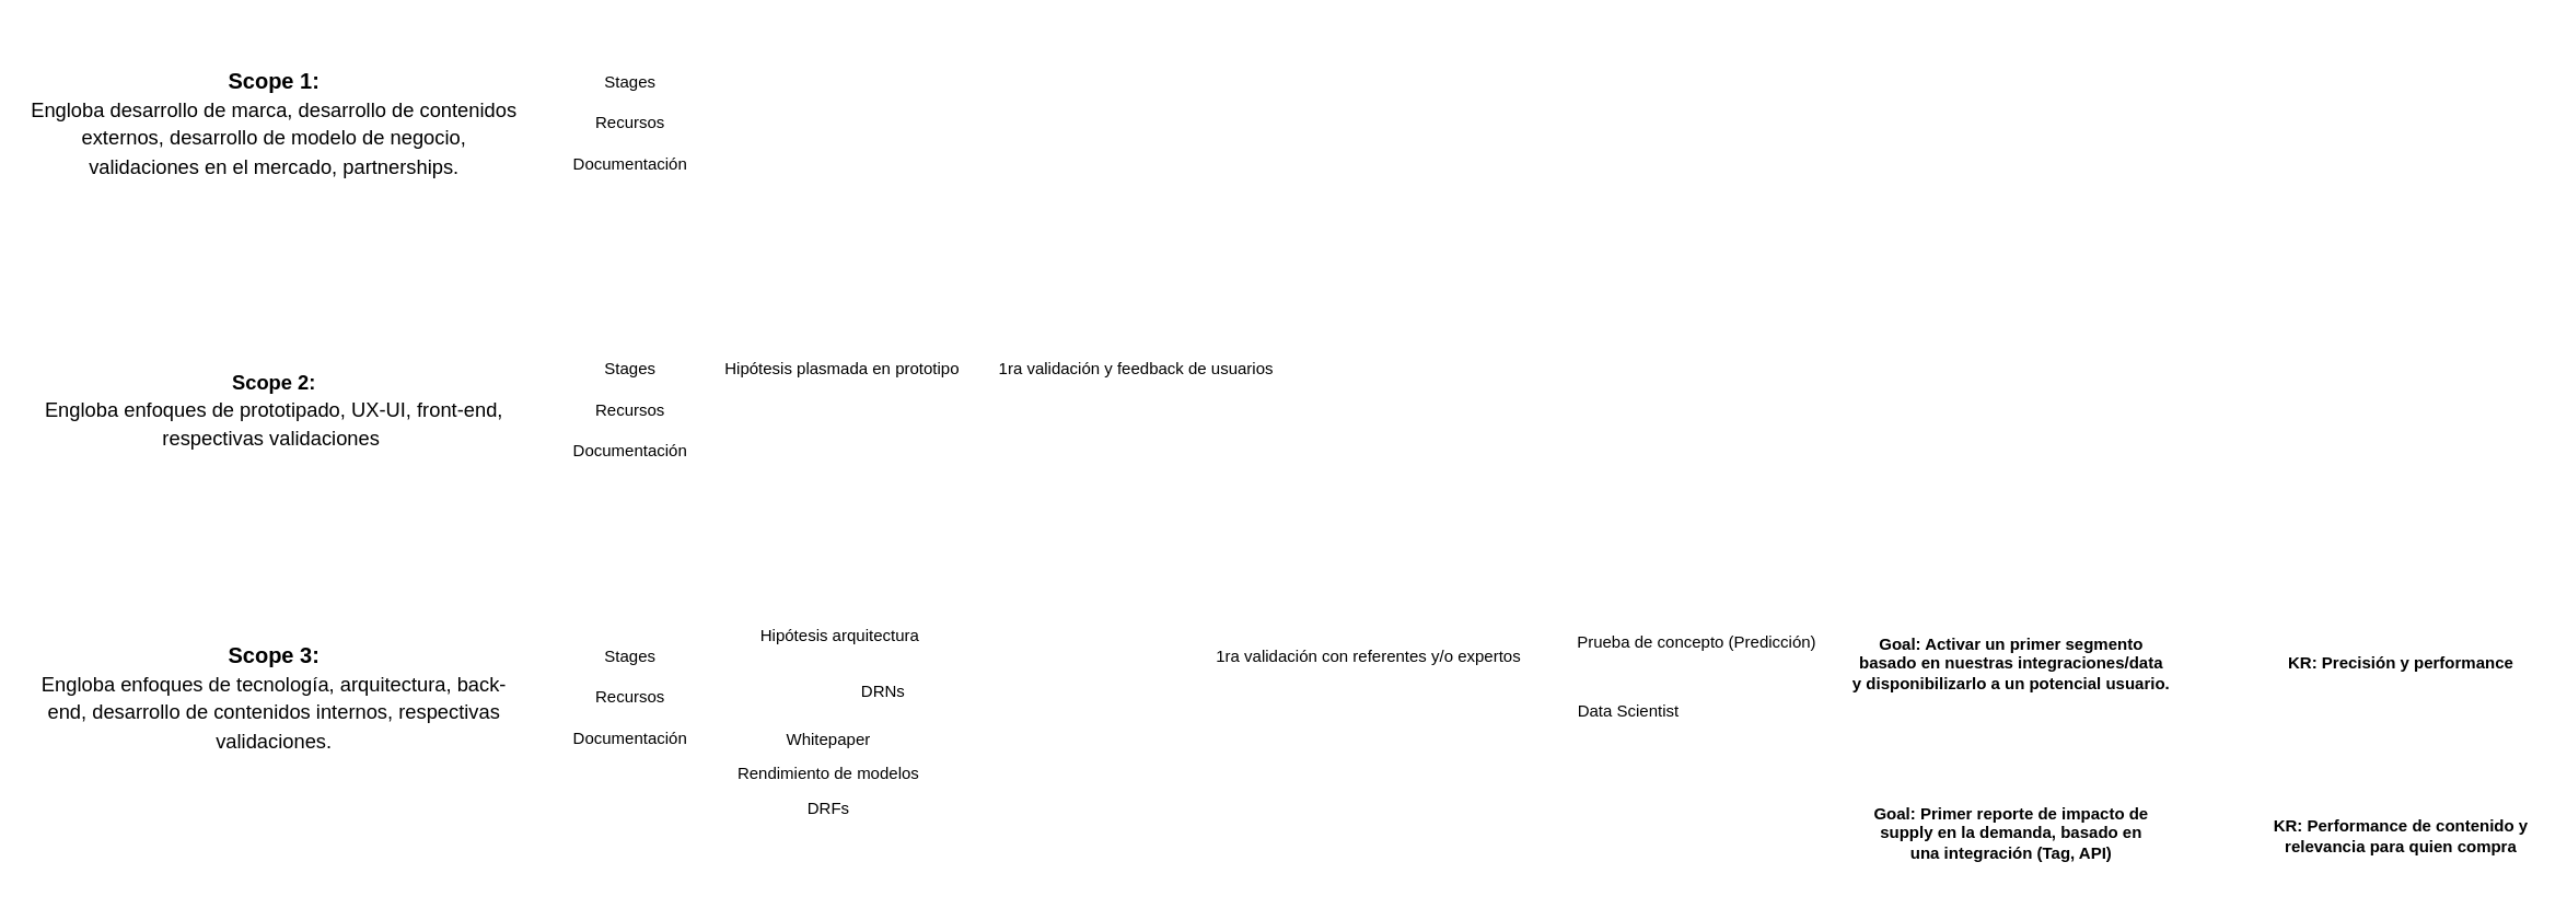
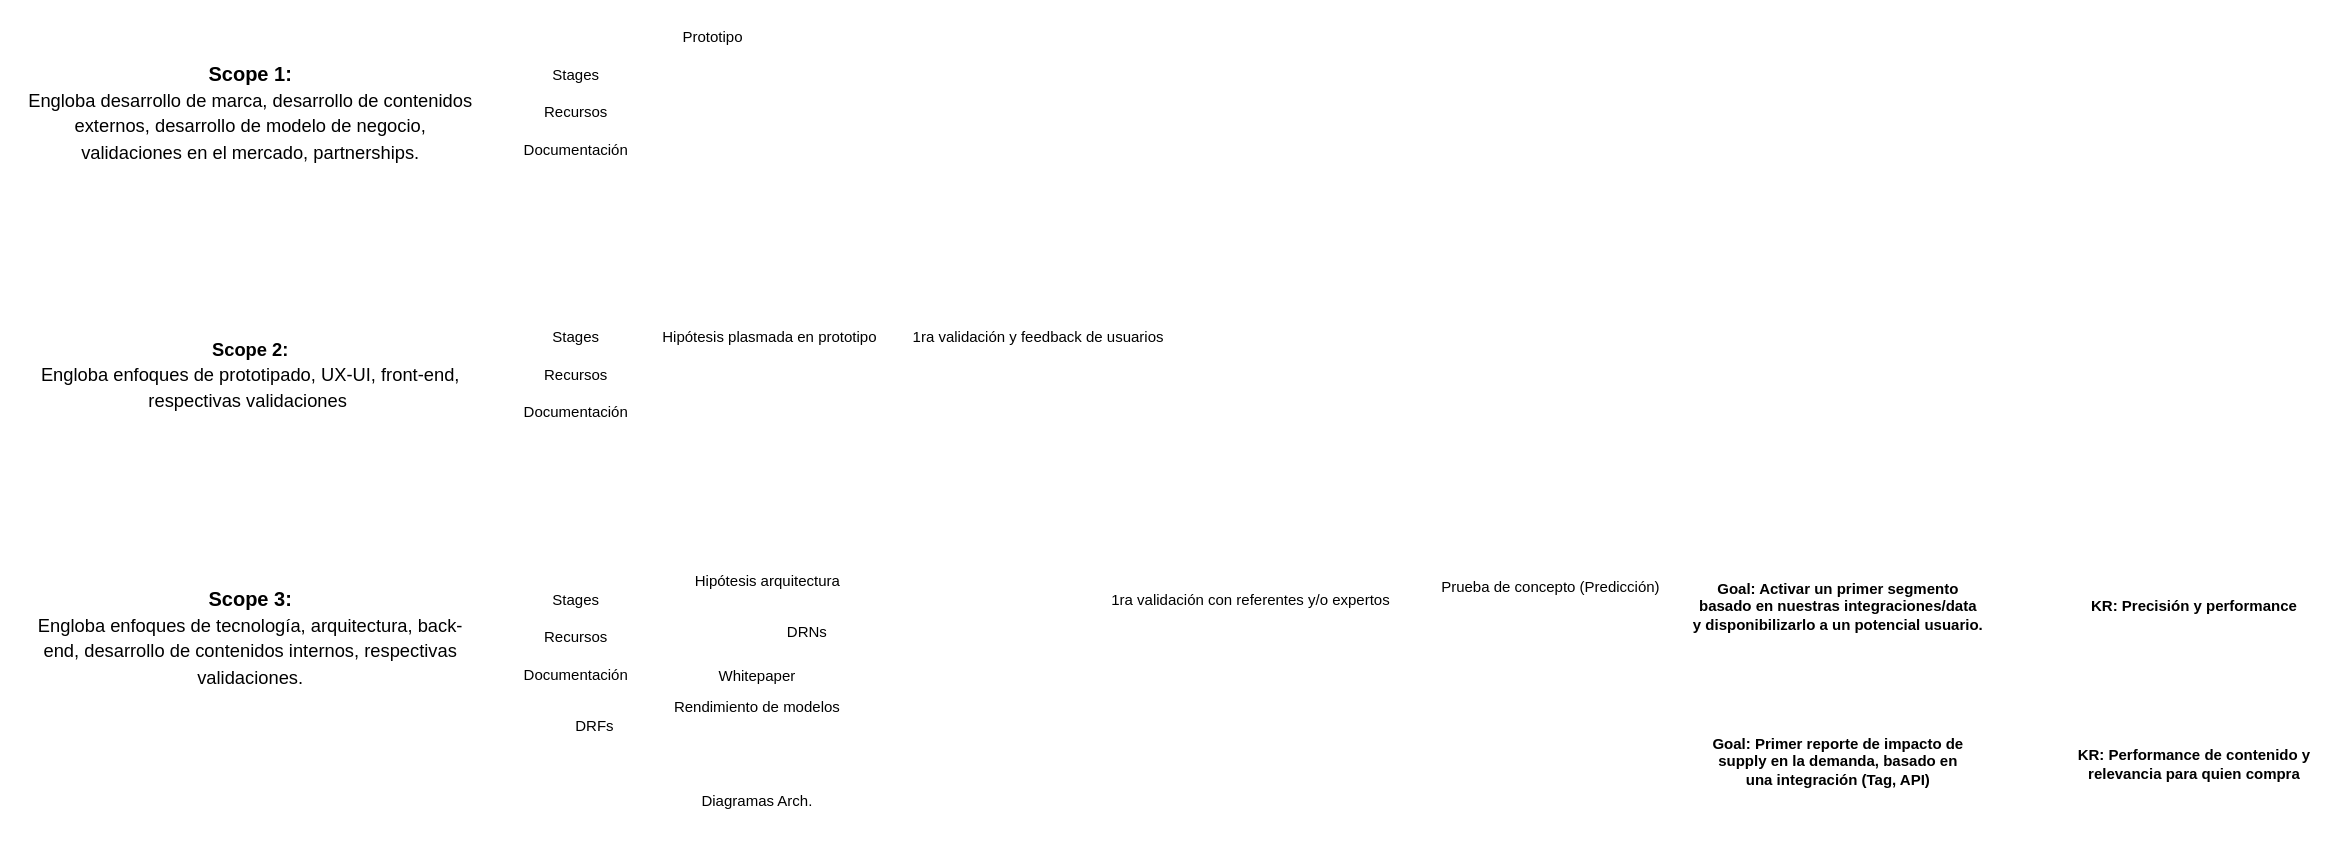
+ <mxCell id="11" value="Prototipo" style="text;html=1;strokeColor=none;fillColor=none;align=center;verticalAlign=middle;whiteSpace=wrap;rounded=0;" vertex="1" parent="1"><mxGeometry x="550" y="20" width="40" height="20" as="geometry" /></mxCell>
- <mxCell id="25" value="Data Scientist" style="text;html=1;align=center;verticalAlign=middle;resizable=0;points=[];autosize=1;strokeColor=none;" vertex="1" parent="1"><mxGeometry x="1145" y="510" width="90" height="20" as="geometry" /></mxCell>
- <mxCell id="20" value="DRFs" style="text;html=1;align=center;verticalAlign=middle;resizable=0;points=[];autosize=1;strokeColor=none;" vertex="1" parent="1"><mxGeometry x="580" y="581" width="50" height="20" as="geometry" /></mxCell>
+ <mxCell id="20" value="DRFs" style="text;html=1;align=center;verticalAlign=middle;resizable=0;points=[];autosize=1;strokeColor=none;" vertex="1" parent="1"><mxGeometry x="450" y="571" width="50" height="20" as="geometry" /></mxCell>
+ <mxCell id="22" value="Diagramas Arch." style="text;html=1;align=center;verticalAlign=middle;resizable=0;points=[];autosize=1;strokeColor=none;" vertex="1" parent="1"><mxGeometry x="555" y="631" width="100" height="20" as="geometry" /></mxCell>
